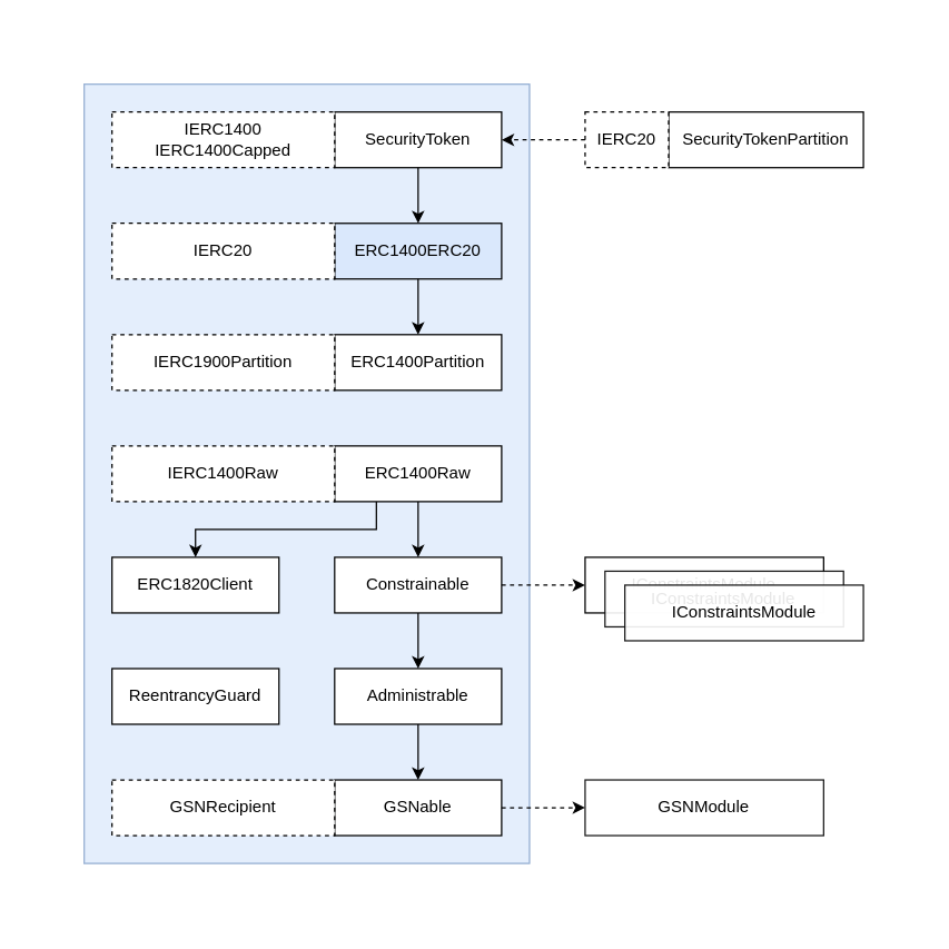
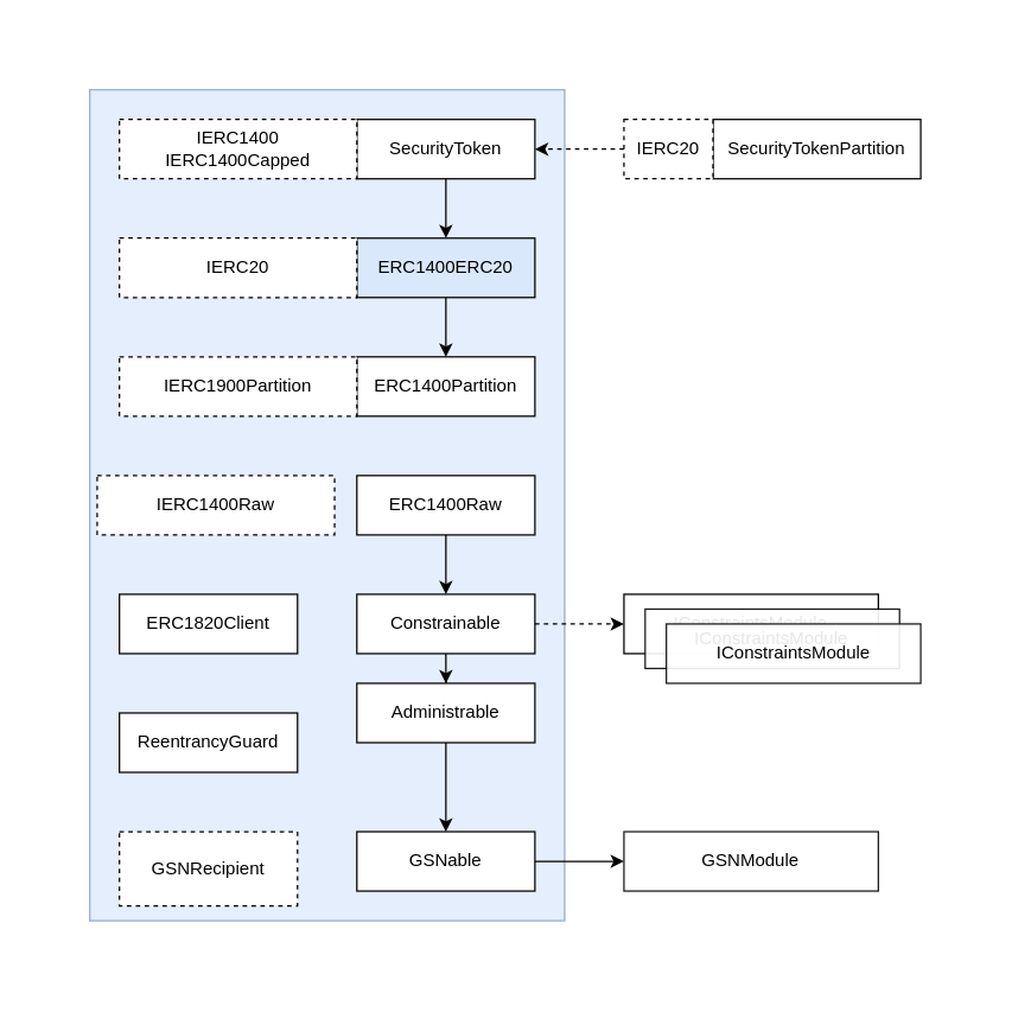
- <mxCell id="20" value="IERC1400Raw" style="whiteSpace=wrap;html=1;dashed=1;" parent="10" vertex="1"><mxGeometry x="20" y="260" width="160" height="40" as="geometry" /></mxCell>
+ <mxCell id="20" value="IERC1400Raw" style="whiteSpace=wrap;html=1;dashed=1;" parent="10" vertex="1"><mxGeometry x="5" y="260" width="160" height="40" as="geometry" /></mxCell>
- <mxCell id="23" style="edgeStyle=orthogonalEdgeStyle;rounded=0;orthogonalLoop=1;jettySize=auto;html=1;entryX=0.5;entryY=0;entryDx=0;entryDy=0;exitX=0.25;exitY=1;exitDx=0;exitDy=0;" parent="10" source="19" target="22" edge="1"><mxGeometry relative="1" as="geometry" /></mxCell>
- <mxCell id="28" value="Administrable" style="whiteSpace=wrap;html=1;" parent="10" vertex="1"><mxGeometry x="180" y="420" width="120" height="40" as="geometry" /></mxCell>
+ <mxCell id="28" value="Administrable" style="whiteSpace=wrap;html=1;" parent="10" vertex="1"><mxGeometry x="180" y="400" width="120" height="40" as="geometry" /></mxCell>
- <mxCell id="31" value="GSNRecipient" style="whiteSpace=wrap;html=1;dashed=1;" parent="10" vertex="1"><mxGeometry x="20" y="500" width="160" height="40" as="geometry" /></mxCell>
+ <mxCell id="31" value="GSNRecipient" style="whiteSpace=wrap;html=1;dashed=1;" parent="10" vertex="1"><mxGeometry x="20" y="500" width="120" height="50" as="geometry" /></mxCell>
- <mxCell id="35" style="edgeStyle=orthogonalEdgeStyle;rounded=0;orthogonalLoop=1;jettySize=auto;html=1;entryX=0;entryY=0.5;entryDx=0;entryDy=0;dashed=1;" parent="2" source="24" target="34" edge="1"><mxGeometry relative="1" as="geometry" /></mxCell>
+ <mxCell id="35" style="edgeStyle=orthogonalEdgeStyle;rounded=0;orthogonalLoop=1;jettySize=auto;html=1;entryX=0;entryY=0.5;entryDx=0;entryDy=0;dashed=0;" parent="2" source="24" target="34" edge="1"><mxGeometry relative="1" as="geometry" /></mxCell>
